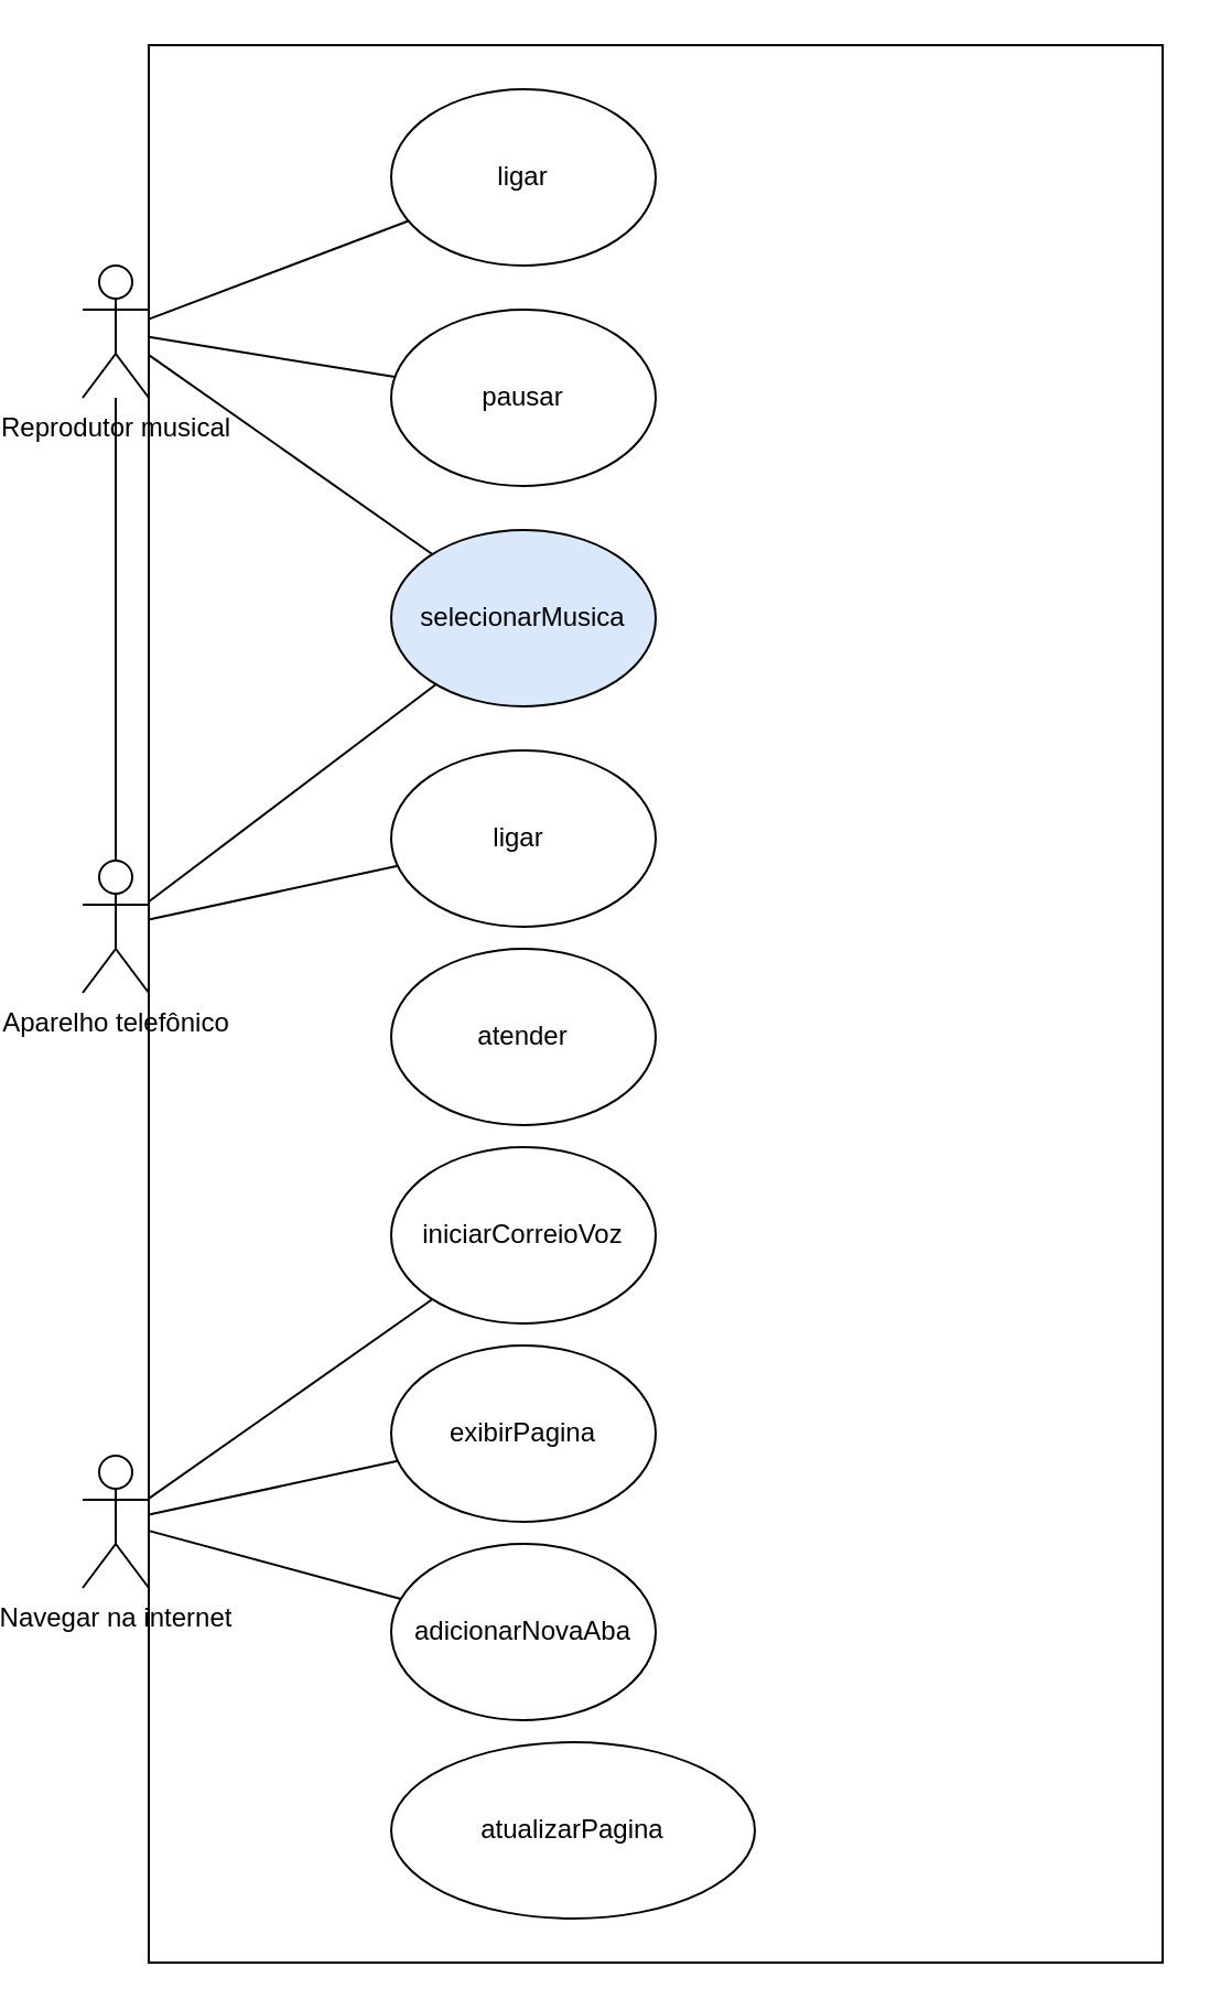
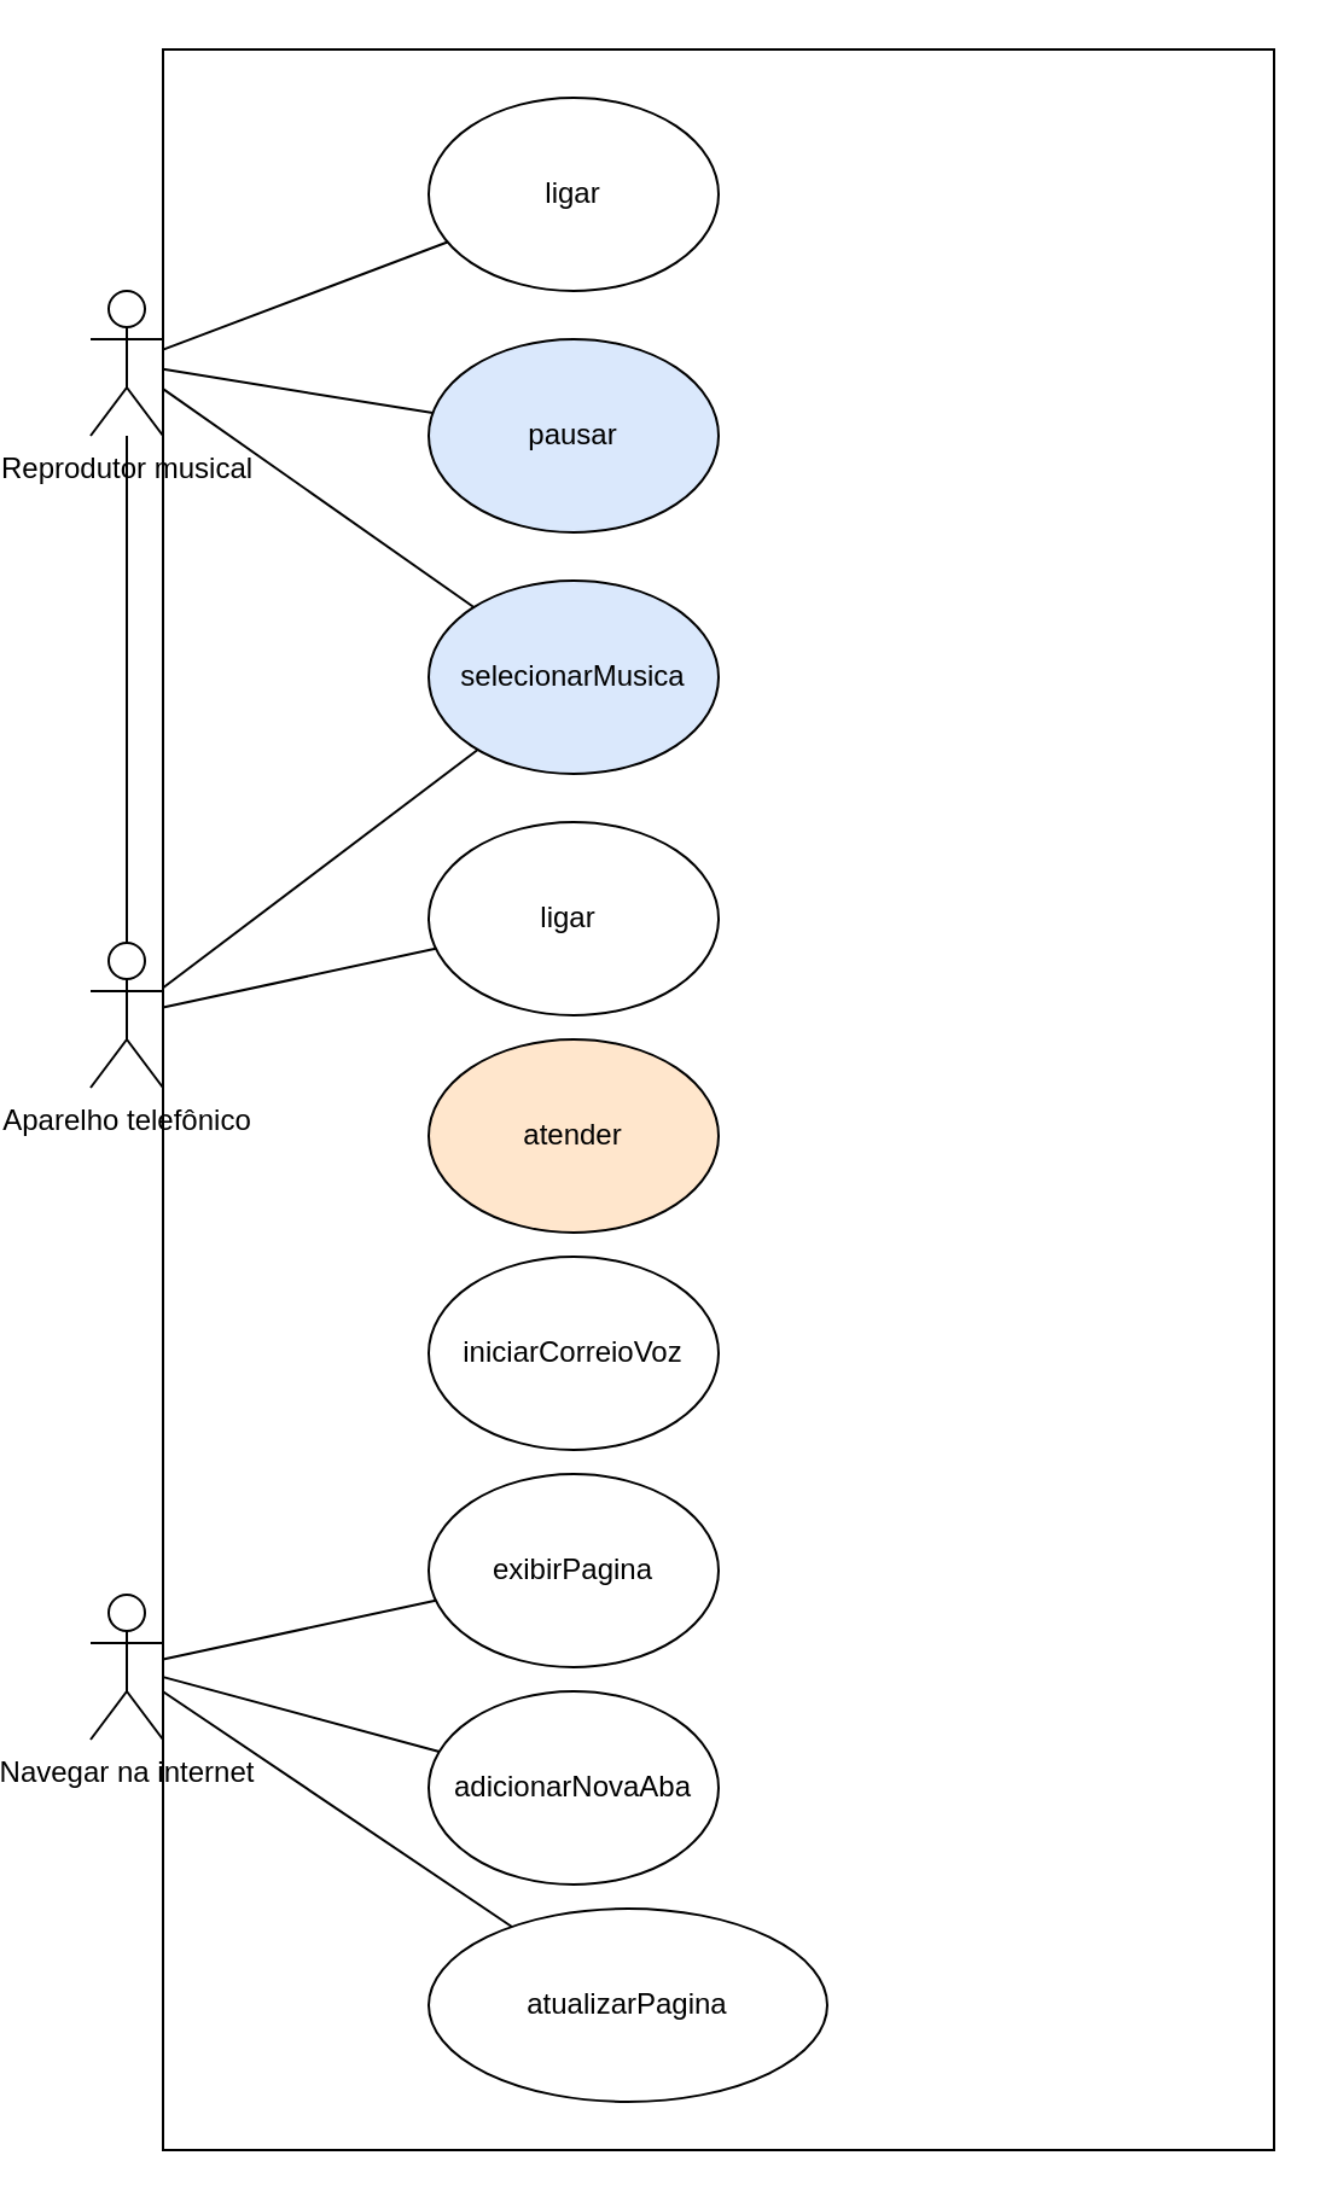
- <mxCell id="9" value="pausar" style="ellipse;whiteSpace=wrap;html=1;" vertex="1" parent="1"><mxGeometry x="160" y="140" width="120" height="80" as="geometry" /></mxCell>
+ <mxCell id="9" value="pausar" style="ellipse;whiteSpace=wrap;html=1;fillColor=#dae8fc;" vertex="1" parent="1"><mxGeometry x="160" y="140" width="120" height="80" as="geometry" /></mxCell>
- <mxCell id="13" value="atender" style="ellipse;whiteSpace=wrap;html=1;" vertex="1" parent="1"><mxGeometry x="160" y="430" width="120" height="80" as="geometry" /></mxCell>
+ <mxCell id="13" value="atender" style="ellipse;whiteSpace=wrap;html=1;fillColor=#ffe6cc;" vertex="1" parent="1"><mxGeometry x="160" y="430" width="120" height="80" as="geometry" /></mxCell>
- <mxCell id="23" value="" style="endArrow=none;html=1;rounded=0;" edge="1" parent="1" source="5" target="14"><mxGeometry width="50" height="50" relative="1" as="geometry"><mxPoint x="70" y="820" as="sourcePoint" /><mxPoint x="120" y="770" as="targetPoint" /></mxGeometry></mxCell>
+ <mxCell id="23" value="" style="endArrow=none;html=1;rounded=0;" edge="1" parent="1" source="5" target="20"><mxGeometry width="50" height="50" relative="1" as="geometry"><mxPoint x="70" y="820" as="sourcePoint" /><mxPoint x="120" y="770" as="targetPoint" /></mxGeometry></mxCell>
